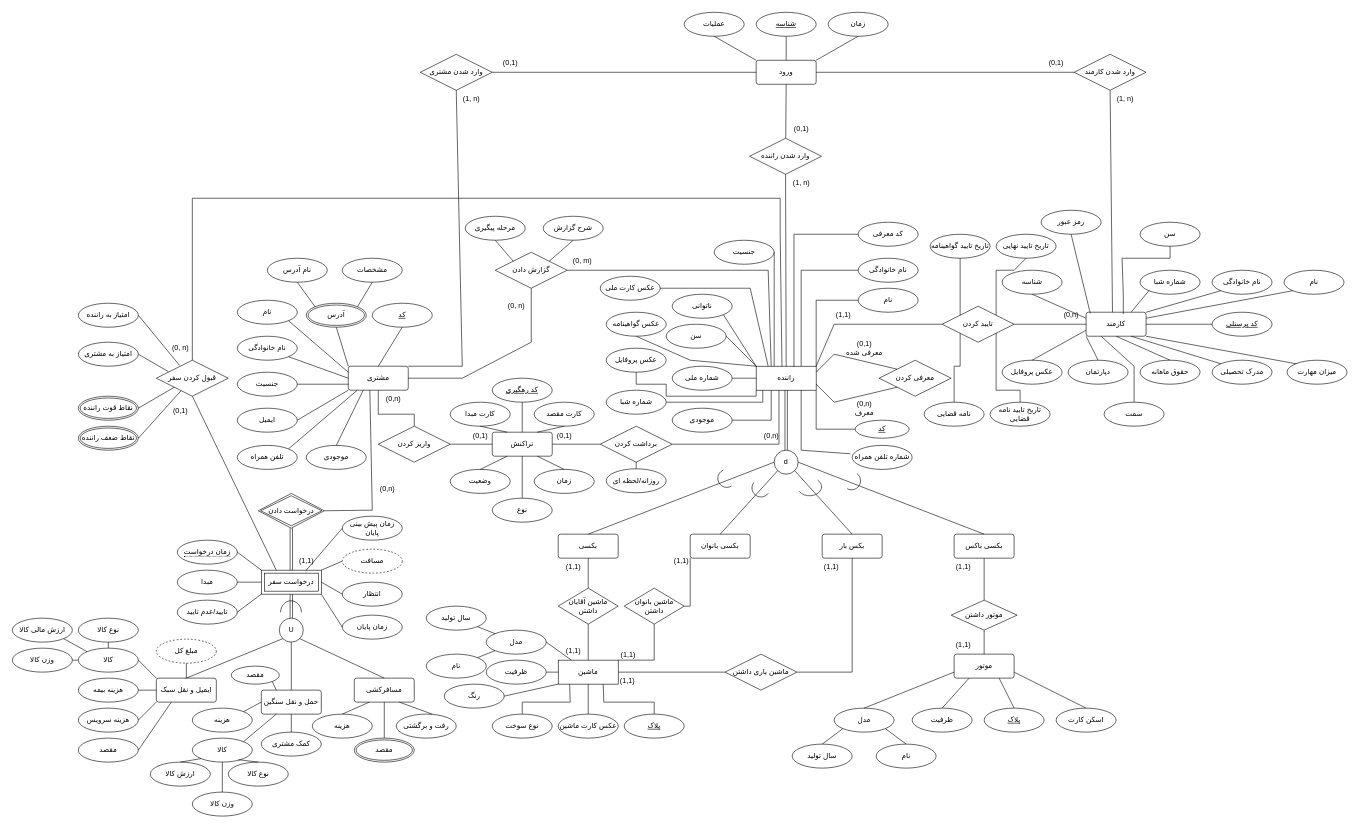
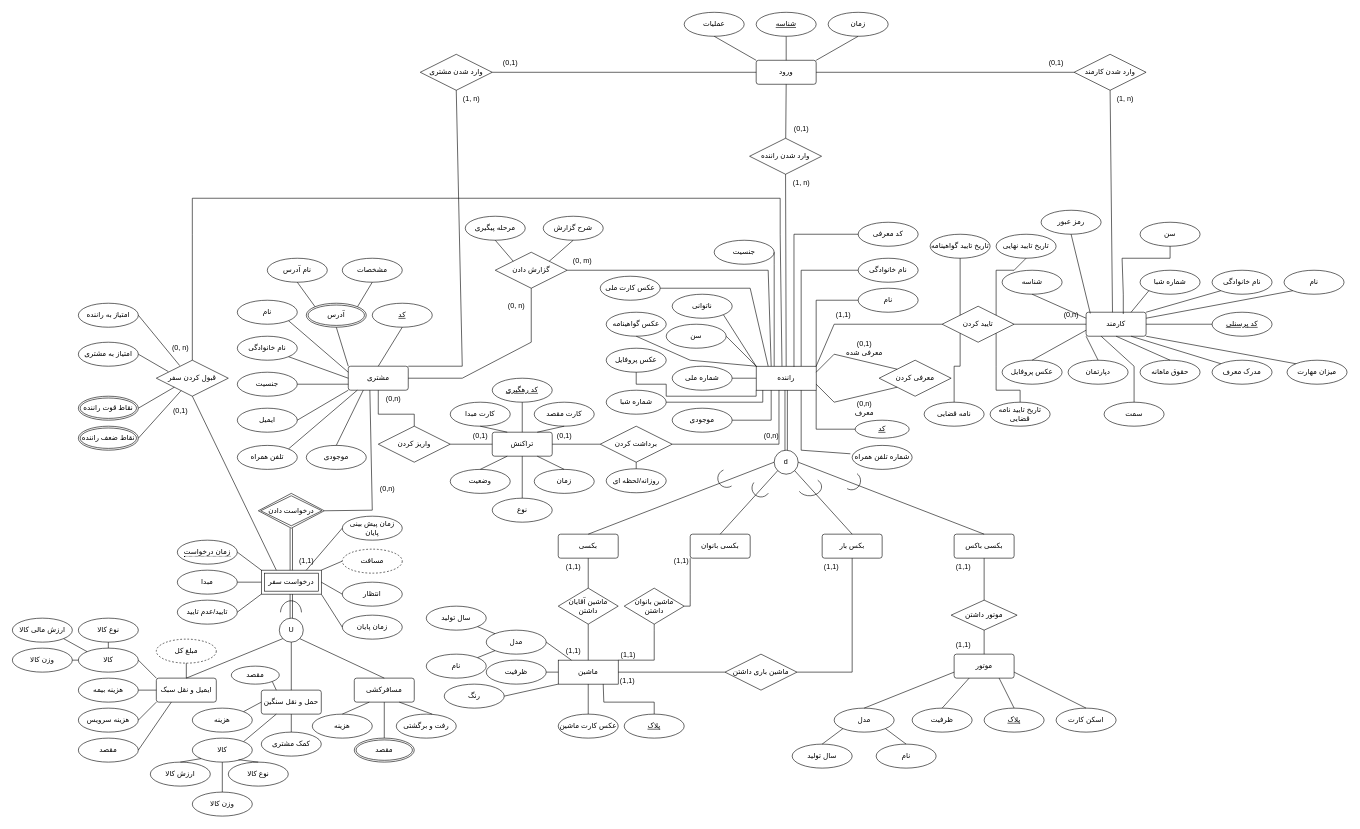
- <mxCell id="110" value="مدرک تحصیلی" style="ellipse;whiteSpace=wrap;html=1;align=center;" parent="1" vertex="1"><mxGeometry x="2020" y="600" width="100" height="40" as="geometry" /></mxCell>
+ <mxCell id="110" value="مدرک معرف" style="ellipse;whiteSpace=wrap;html=1;align=center;" parent="1" vertex="1"><mxGeometry x="2020" y="600" width="100" height="40" as="geometry" /></mxCell>
- <mxCell id="73" value="" style="endArrow=none;html=1;rounded=0;exitX=0.5;exitY=0;exitDx=0;exitDy=0;entryX=0.19;entryY=1;entryDx=0;entryDy=0;entryPerimeter=0;" parent="1" source="53" target="34" edge="1"><mxGeometry relative="1" as="geometry"><mxPoint x="1000" y="1190" as="sourcePoint" /><mxPoint x="1160" y="1190" as="targetPoint" /><Array as="points"><mxPoint y="1170" x="870" /><mxPoint x="950" y="1170" /></Array></mxGeometry></mxCell>
- <mxCell id="53" value="نوع سوخت" style="ellipse;whiteSpace=wrap;html=1;align=center;" parent="1" vertex="1"><mxGeometry x="820" y="1190" width="100" height="40" as="geometry" /></mxCell>
